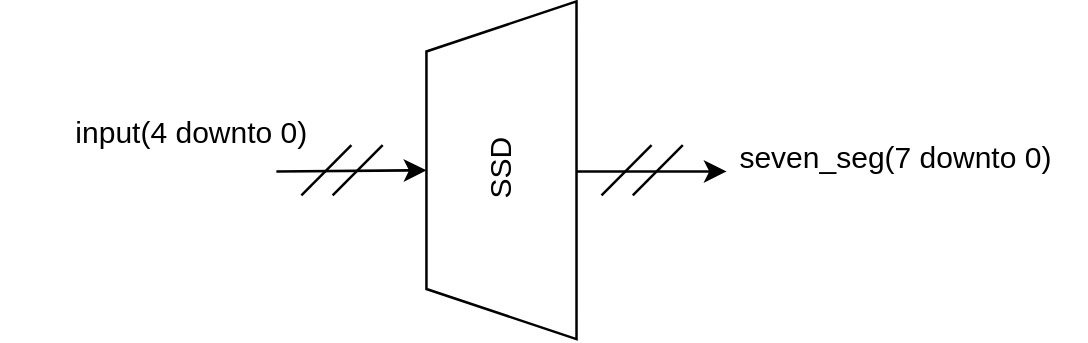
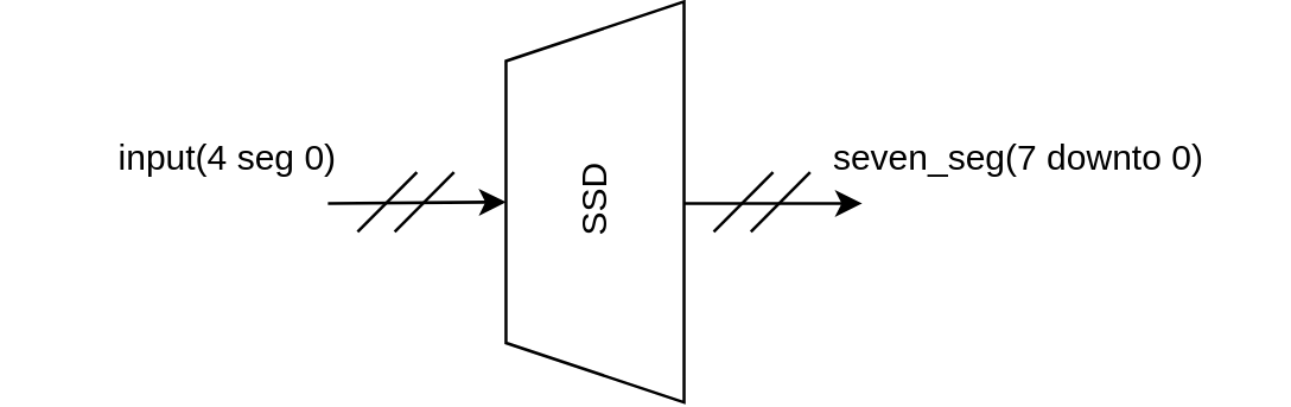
- <mxCell id="11" value="input(4 downto 0)" style="text;html=1;strokeColor=none;fillColor=none;align=center;verticalAlign=middle;whiteSpace=wrap;rounded=0;" vertex="1" parent="1"><mxGeometry x="20" y="20.5" width="112.5" height="30" as="geometry" /></mxCell>
+ <mxCell id="11" value="input(4 seg 0)" style="text;html=1;strokeColor=none;fillColor=none;align=center;verticalAlign=middle;whiteSpace=wrap;rounded=0;" vertex="1" parent="1"><mxGeometry x="20" y="20.5" width="112.5" height="30" as="geometry" /></mxCell>
- <mxCell id="12" value="seven_seg(7 downto 0)" style="text;html=1;strokeColor=none;fillColor=none;align=center;verticalAlign=middle;whiteSpace=wrap;rounded=0;" vertex="1" parent="1"><mxGeometry x="287.5" y="30.5" width="140" height="30" as="geometry" /></mxCell>
+ <mxCell id="12" value="seven_seg(7 downto 0)" style="text;html=1;strokeColor=none;fillColor=none;align=center;verticalAlign=middle;whiteSpace=wrap;rounded=0;" vertex="1" parent="1"><mxGeometry x="272.5" y="20.5" width="140" height="30" as="geometry" /></mxCell>
